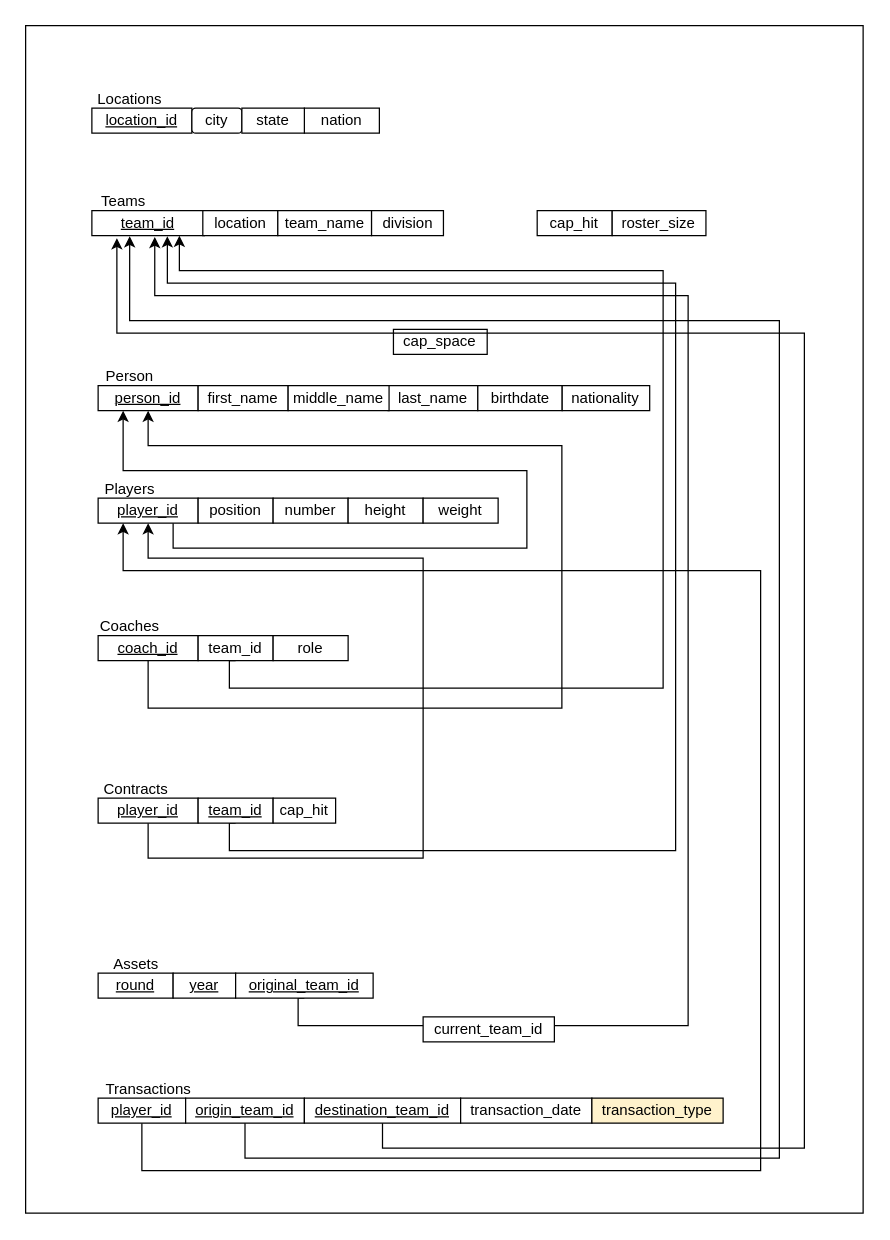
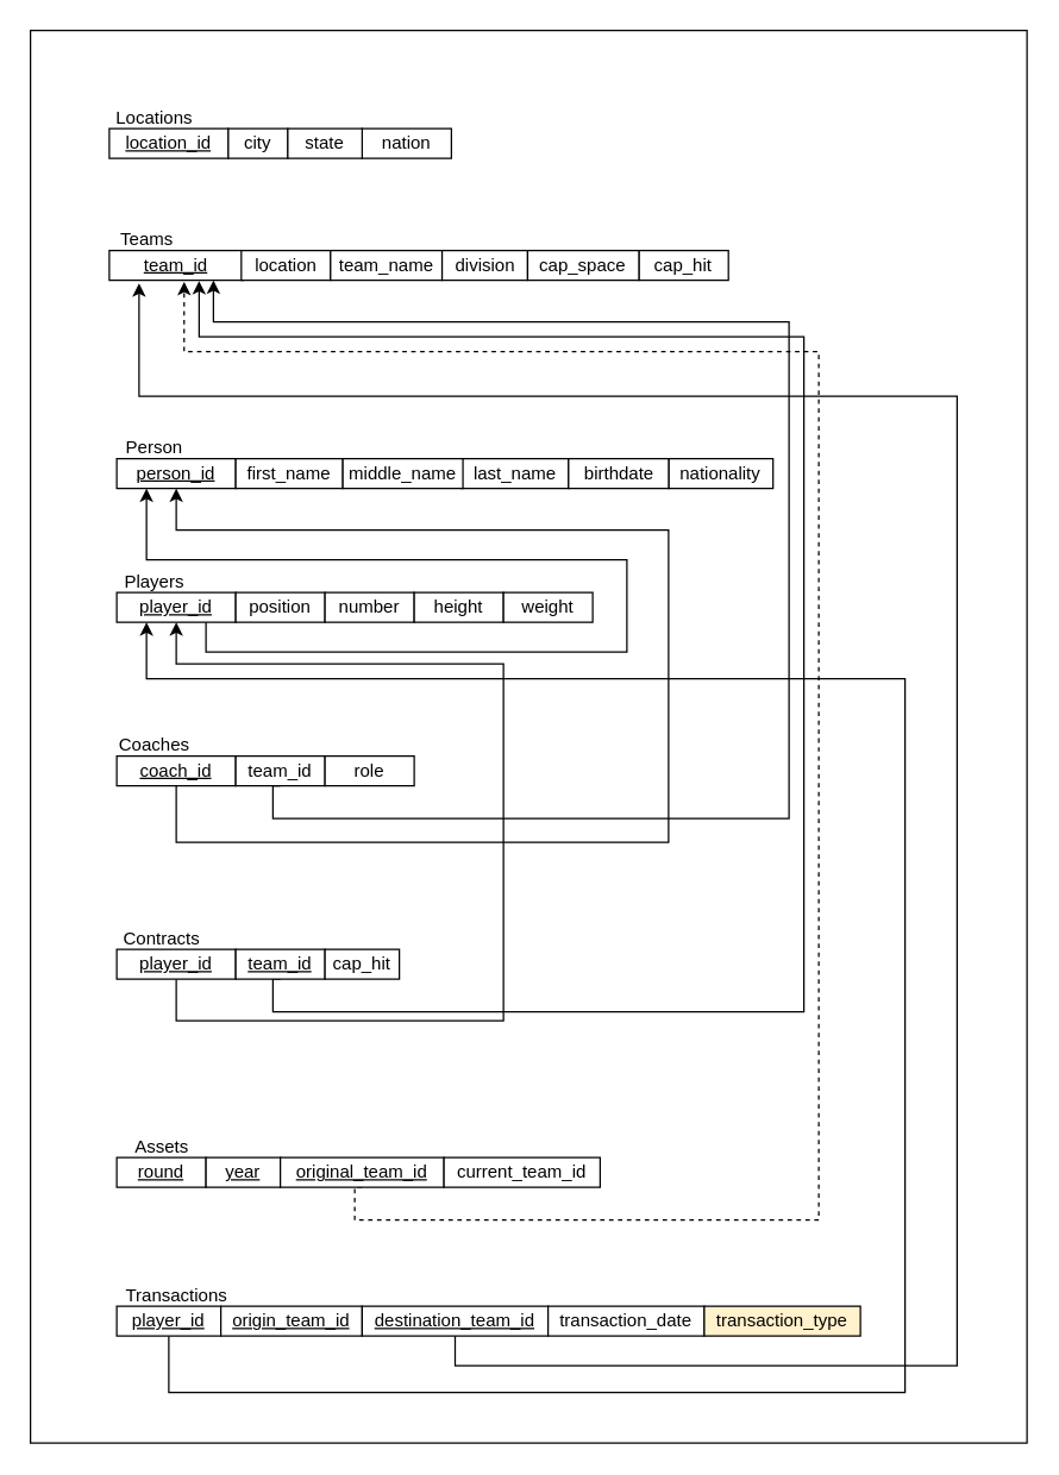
- <mxCell id="5" value="city" style="whiteSpace=wrap;html=1;rounded=1;" vertex="1" parent="1"><mxGeometry x="153" y="86" width="40" height="20" as="geometry" /></mxCell>
+ <mxCell id="5" value="city" style="whiteSpace=wrap;html=1;" vertex="1" parent="1"><mxGeometry x="153" y="86" width="40" height="20" as="geometry" /></mxCell>
- <mxCell id="15" value="roster_size" style="whiteSpace=wrap;html=1;" vertex="1" parent="1"><mxGeometry x="489.25" y="168" width="75" height="20" as="geometry" /></mxCell>
- <mxCell id="13" value="cap_space" style="whiteSpace=wrap;html=1;" vertex="1" parent="1"><mxGeometry x="314.25" y="263" width="75" height="20" as="geometry" /></mxCell>
+ <mxCell id="13" value="cap_space" style="whiteSpace=wrap;html=1;" vertex="1" parent="1"><mxGeometry x="354.25" y="168" width="75" height="20" as="geometry" /></mxCell>
- <mxCell id="43" style="edgeStyle=orthogonalEdgeStyle;rounded=0;orthogonalLoop=1;jettySize=auto;html=1;exitX=0.5;exitY=1;exitDx=0;exitDy=0;entryX=0.559;entryY=1.05;entryDx=0;entryDy=0;entryPerimeter=0;" edge="1" parent="1" source="44" target="9"><mxGeometry relative="1" as="geometry"><Array as="points"><mxPoint x="238" y="798" /><mxPoint x="238" y="820" /><mxPoint x="550" y="820" /><mxPoint x="550" y="236" /><mxPoint x="123" y="236" /></Array></mxGeometry></mxCell>
+ <mxCell id="43" style="edgeStyle=orthogonalEdgeStyle;rounded=0;orthogonalLoop=1;jettySize=auto;html=1;exitX=0.5;exitY=1;exitDx=0;exitDy=0;entryX=0.559;entryY=1.05;entryDx=0;entryDy=0;entryPerimeter=0;dashed=1;" edge="1" parent="1" source="44" target="9"><mxGeometry relative="1" as="geometry"><Array as="points"><mxPoint x="238" y="798" /><mxPoint x="238" y="820" /><mxPoint x="550" y="820" /><mxPoint x="550" y="236" /><mxPoint x="123" y="236" /></Array></mxGeometry></mxCell>
- <mxCell id="53" style="edgeStyle=orthogonalEdgeStyle;rounded=0;orthogonalLoop=1;jettySize=auto;html=1;exitX=0.5;exitY=1;exitDx=0;exitDy=0;entryX=0.336;entryY=1.022;entryDx=0;entryDy=0;entryPerimeter=0;" edge="1" parent="1" source="49" target="9"><mxGeometry relative="1" as="geometry"><Array as="points"><mxPoint x="196" y="926" /><mxPoint x="623" y="926" /><mxPoint x="623" y="256" /><mxPoint x="103" y="256" /><mxPoint x="103" y="188" /></Array></mxGeometry></mxCell>
- <mxCell id="45" value="current_team_id" style="whiteSpace=wrap;html=1;" vertex="1" parent="1"><mxGeometry x="338" y="813" width="105" height="20" as="geometry" /></mxCell>
+ <mxCell id="45" value="current_team_id" style="whiteSpace=wrap;html=1;" vertex="1" parent="1"><mxGeometry x="298" y="778" width="105" height="20" as="geometry" /></mxCell>
